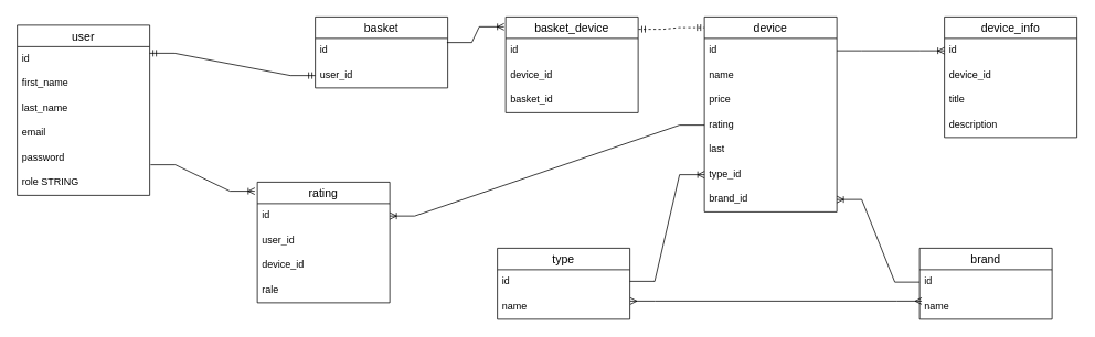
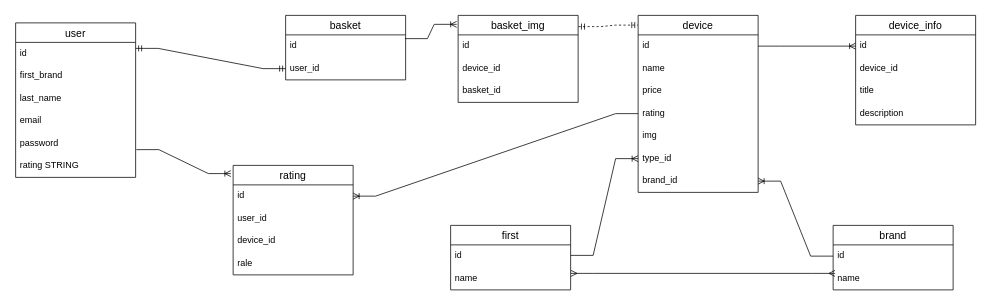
- <mxCell id="36" value="basket_device" style="swimlane;fontStyle=0;childLayout=stackLayout;horizontal=1;startSize=26;horizontalStack=0;resizeParent=1;resizeParentMax=0;resizeLast=0;collapsible=1;marginBottom=0;align=center;fontSize=14;" vertex="1" parent="1"><mxGeometry x="610" y="20" width="160" height="116" as="geometry" /></mxCell>
+ <mxCell id="36" value="basket_img" style="swimlane;fontStyle=0;childLayout=stackLayout;horizontal=1;startSize=26;horizontalStack=0;resizeParent=1;resizeParentMax=0;resizeLast=0;collapsible=1;marginBottom=0;align=center;fontSize=14;" vertex="1" parent="1"><mxGeometry x="610" y="20" width="160" height="116" as="geometry" /></mxCell>
- <mxCell id="4" value="first_name" style="text;strokeColor=none;fillColor=none;spacingLeft=4;spacingRight=4;overflow=hidden;rotatable=0;points=[[0,0.5],[1,0.5]];portConstraint=eastwest;fontSize=12;whiteSpace=wrap;html=1;" vertex="1" parent="2"><mxGeometry y="56" width="160" height="30" as="geometry" /></mxCell>
+ <mxCell id="4" value="first_brand" style="text;strokeColor=none;fillColor=none;spacingLeft=4;spacingRight=4;overflow=hidden;rotatable=0;points=[[0,0.5],[1,0.5]];portConstraint=eastwest;fontSize=12;whiteSpace=wrap;html=1;" vertex="1" parent="2"><mxGeometry y="56" width="160" height="30" as="geometry" /></mxCell>
- <mxCell id="18" value="last&lt;div&gt;&lt;br&gt;&lt;/div&gt;" style="text;strokeColor=none;fillColor=none;spacingLeft=4;spacingRight=4;overflow=hidden;rotatable=0;points=[[0,0.5],[1,0.5]];portConstraint=eastwest;fontSize=12;whiteSpace=wrap;html=1;" vertex="1" parent="13"><mxGeometry y="146" width="160" height="30" as="geometry" /></mxCell>
+ <mxCell id="18" value="img&lt;div&gt;&lt;br&gt;&lt;/div&gt;" style="text;strokeColor=none;fillColor=none;spacingLeft=4;spacingRight=4;overflow=hidden;rotatable=0;points=[[0,0.5],[1,0.5]];portConstraint=eastwest;fontSize=12;whiteSpace=wrap;html=1;" vertex="1" parent="13"><mxGeometry y="146" width="160" height="30" as="geometry" /></mxCell>
- <mxCell id="8" value="role STRING&amp;nbsp;" style="text;strokeColor=none;fillColor=none;spacingLeft=4;spacingRight=4;overflow=hidden;rotatable=0;points=[[0,0.5],[1,0.5]];portConstraint=eastwest;fontSize=12;whiteSpace=wrap;html=1;" parent="2" vertex="1"><mxGeometry y="176" width="160" height="30" as="geometry" /></mxCell>
+ <mxCell id="8" value="rating STRING&amp;nbsp;" style="text;strokeColor=none;fillColor=none;spacingLeft=4;spacingRight=4;overflow=hidden;rotatable=0;points=[[0,0.5],[1,0.5]];portConstraint=eastwest;fontSize=12;whiteSpace=wrap;html=1;" parent="2" vertex="1"><mxGeometry y="176" width="160" height="30" as="geometry" /></mxCell>
- <mxCell id="21" value="type" style="swimlane;fontStyle=0;childLayout=stackLayout;horizontal=1;startSize=26;horizontalStack=0;resizeParent=1;resizeParentMax=0;resizeLast=0;collapsible=1;marginBottom=0;align=center;fontSize=14;" vertex="1" parent="1"><mxGeometry x="600" y="300" width="160" height="86" as="geometry" /></mxCell>
+ <mxCell id="21" value="first" style="swimlane;fontStyle=0;childLayout=stackLayout;horizontal=1;startSize=26;horizontalStack=0;resizeParent=1;resizeParentMax=0;resizeLast=0;collapsible=1;marginBottom=0;align=center;fontSize=14;" vertex="1" parent="1"><mxGeometry x="600" y="300" width="160" height="86" as="geometry" /></mxCell>
